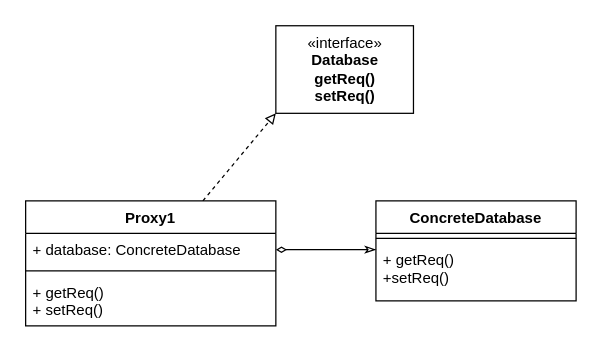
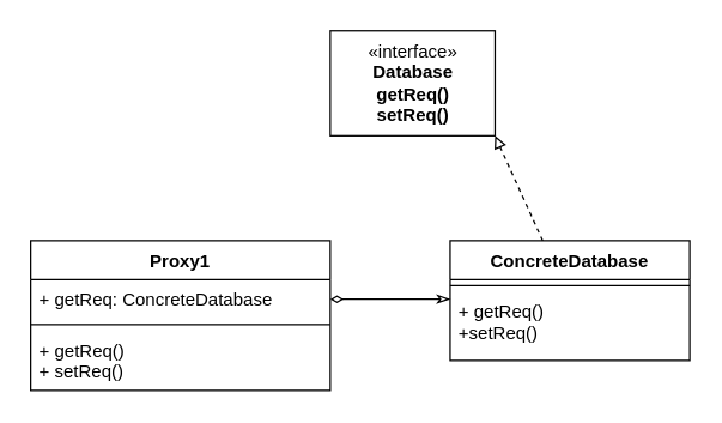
- <mxCell id="6" style="edgeStyle=none;html=1;entryX=0;entryY=1;entryDx=0;entryDy=0;endArrow=block;endFill=0;dashed=1;" edge="1" parent="1" source="7" target="11"><mxGeometry relative="1" as="geometry" /></mxCell>
+ <mxCell id="2" style="edgeStyle=none;html=1;entryX=1;entryY=1;entryDx=0;entryDy=0;dashed=1;endArrow=block;endFill=0;" edge="1" parent="1" source="3" target="11"><mxGeometry relative="1" as="geometry" /></mxCell>
- <mxCell id="8" value="+ database: ConcreteDatabase" style="text;strokeColor=none;fillColor=none;align=left;verticalAlign=top;spacingLeft=4;spacingRight=4;overflow=hidden;rotatable=0;points=[[0,0.5],[1,0.5]];portConstraint=eastwest;" vertex="1" parent="7"><mxGeometry y="26" width="200" height="26" as="geometry" /></mxCell>
+ <mxCell id="8" value="+ getReq: ConcreteDatabase" style="text;strokeColor=none;fillColor=none;align=left;verticalAlign=top;spacingLeft=4;spacingRight=4;overflow=hidden;rotatable=0;points=[[0,0.5],[1,0.5]];portConstraint=eastwest;" vertex="1" parent="7"><mxGeometry y="26" width="200" height="26" as="geometry" /></mxCell>
